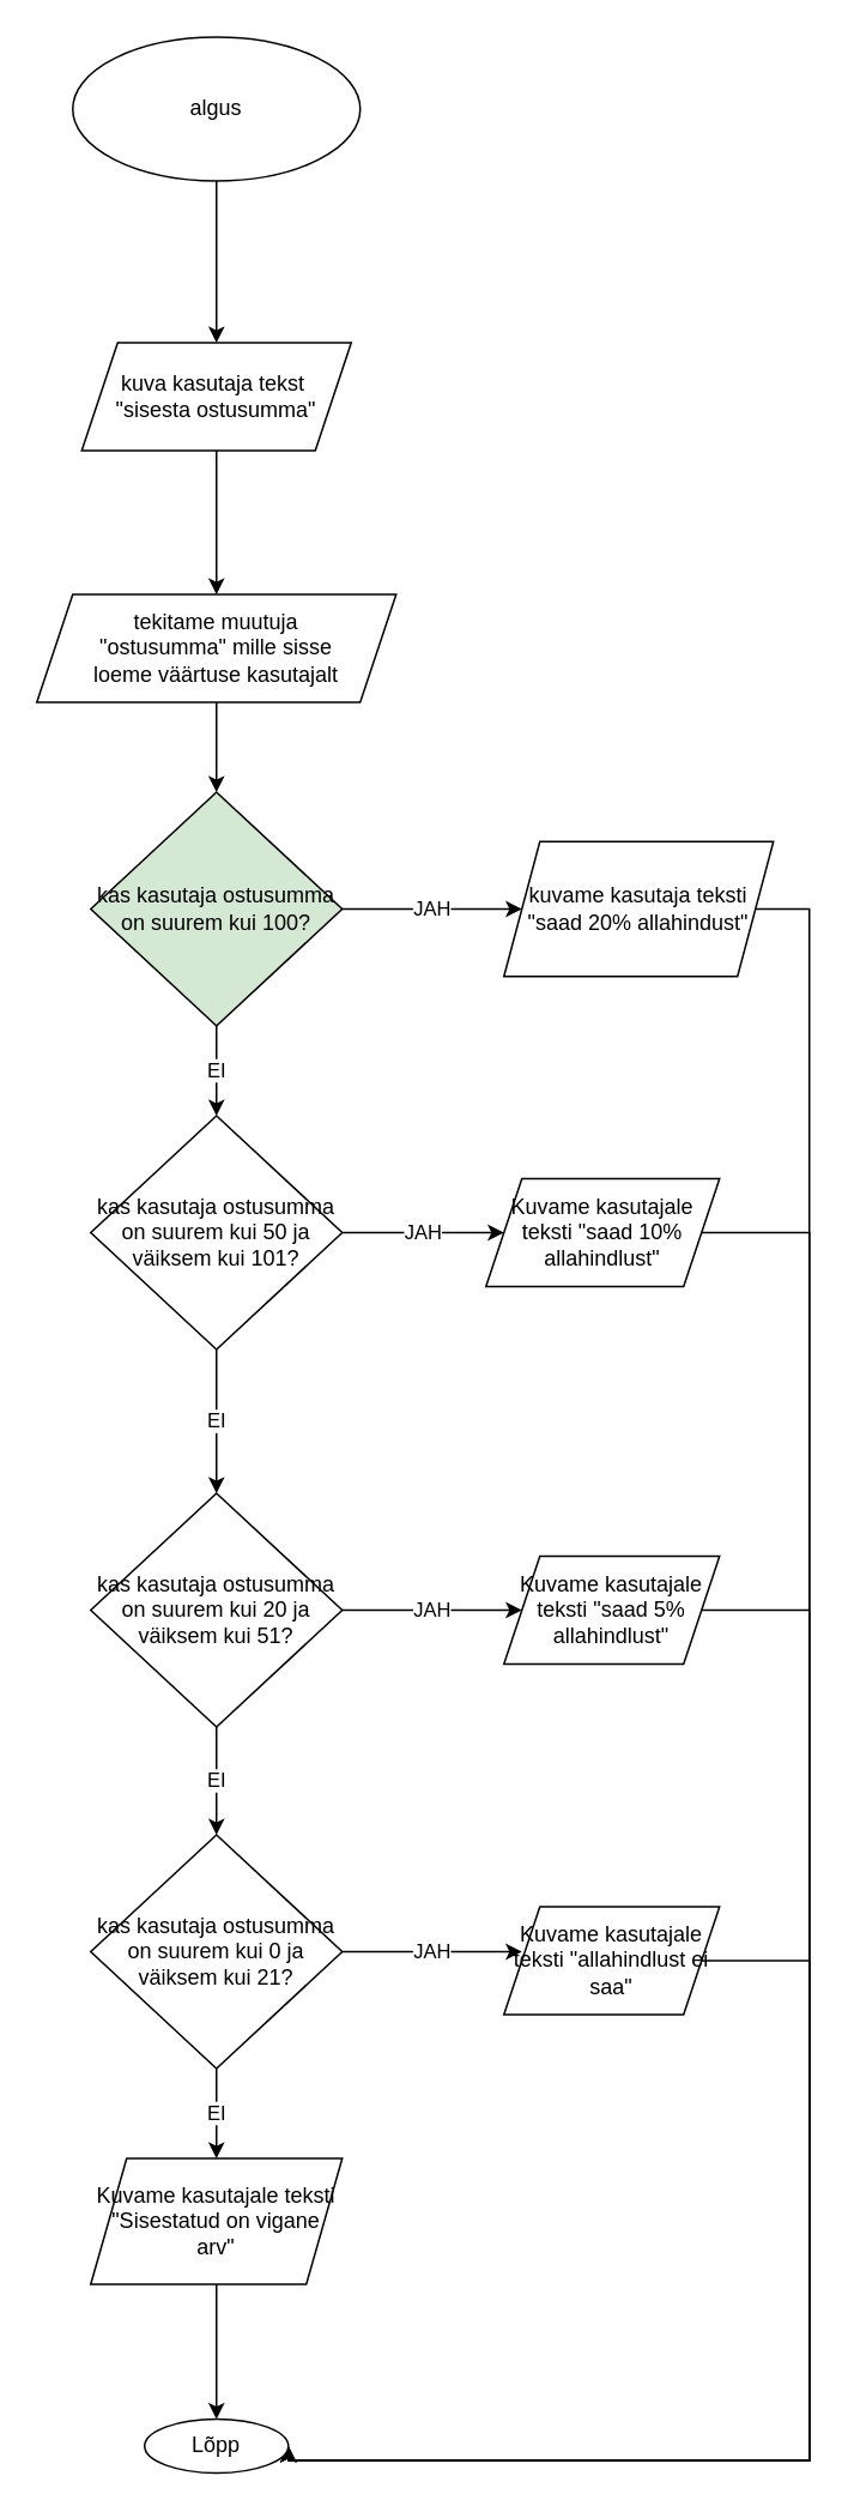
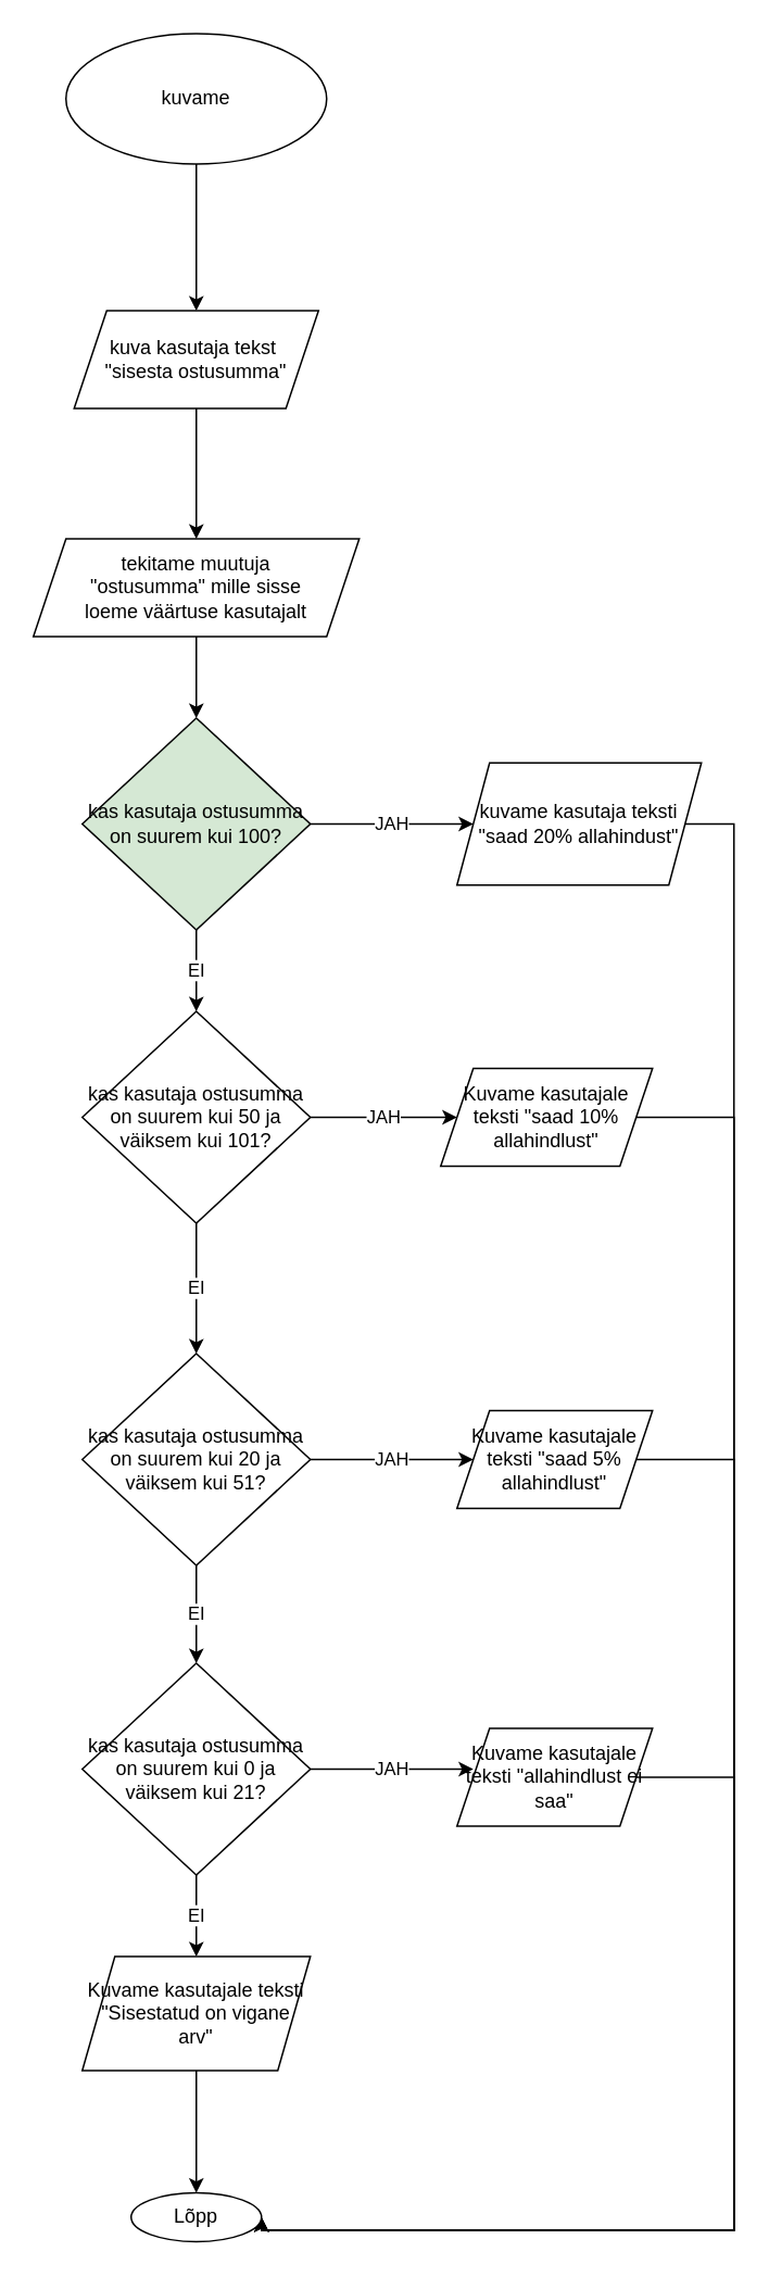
- <mxCell id="3" value="algus" style="ellipse;whiteSpace=wrap;html=1;" vertex="1" parent="1"><mxGeometry x="40" y="20" width="160" height="80" as="geometry" /></mxCell>
+ <mxCell id="3" value="kuvame" style="ellipse;whiteSpace=wrap;html=1;" vertex="1" parent="1"><mxGeometry x="40" y="20" width="160" height="80" as="geometry" /></mxCell>
